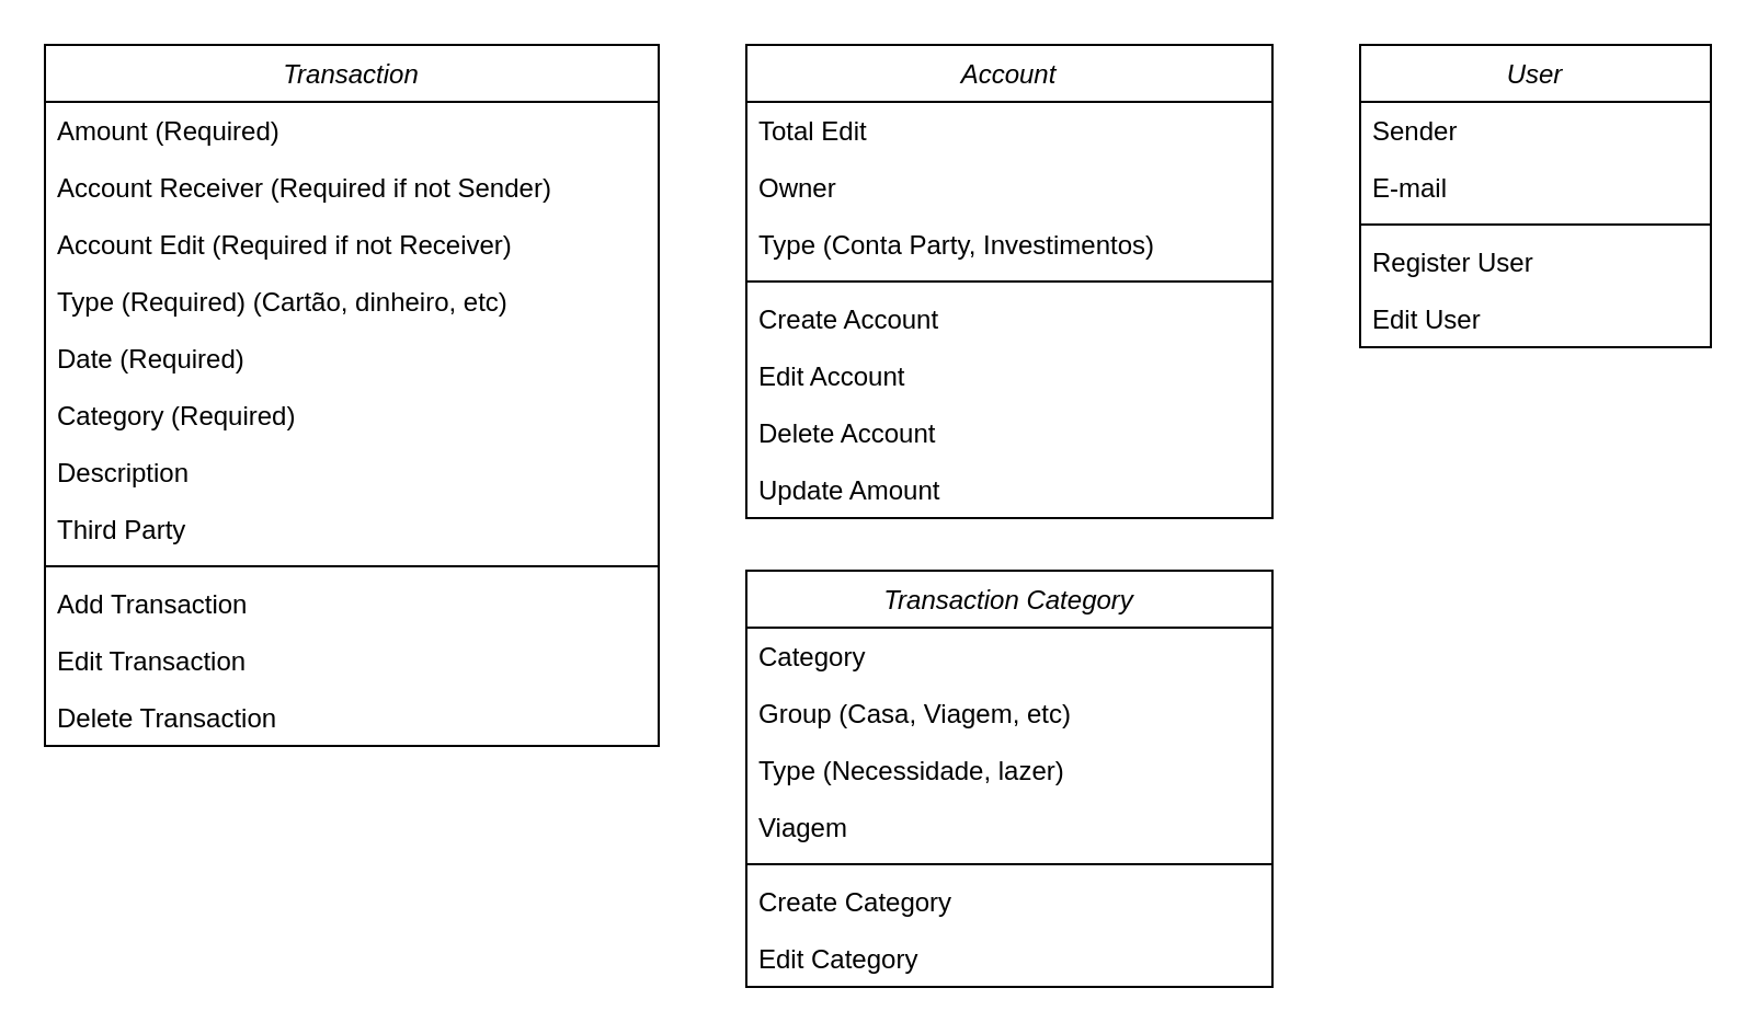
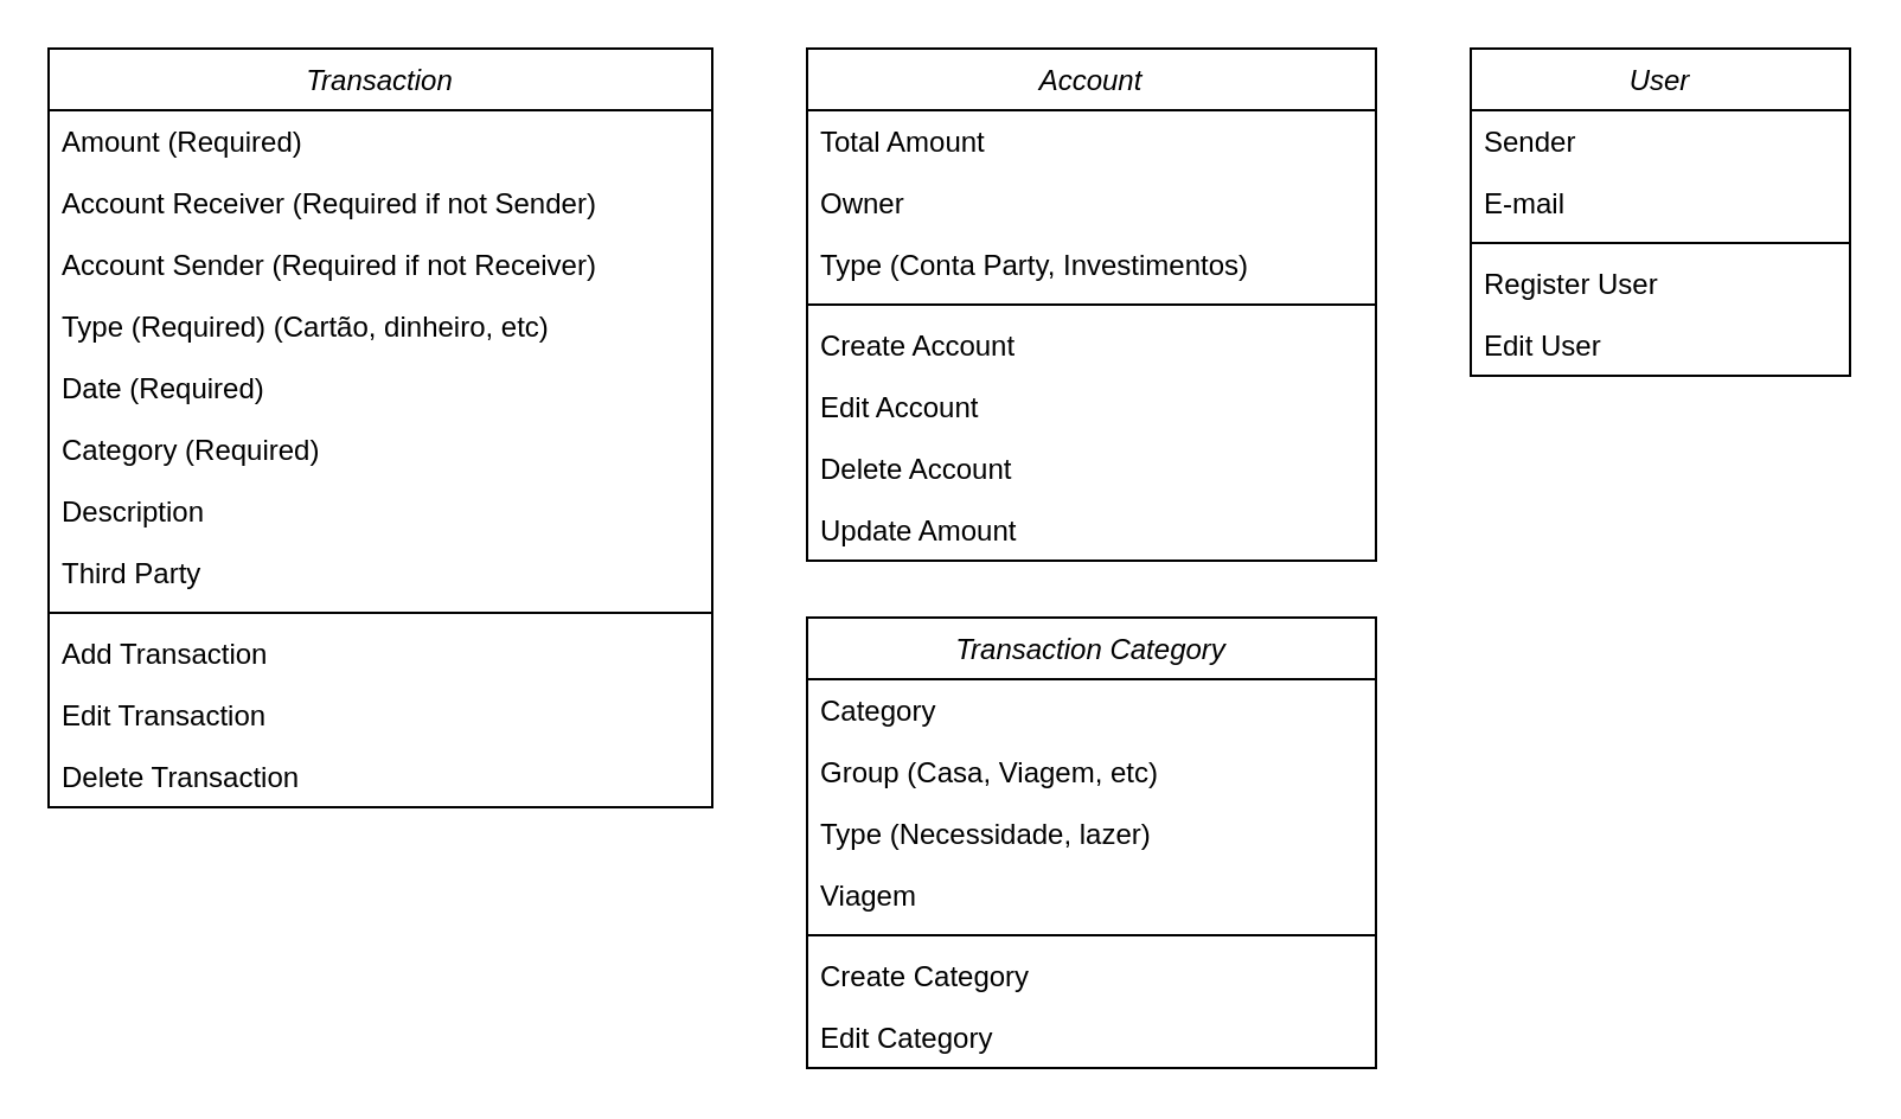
- <mxCell id="16" value="Total Edit" style="text;align=left;verticalAlign=top;spacingLeft=4;spacingRight=4;overflow=hidden;rotatable=0;points=[[0,0.5],[1,0.5]];portConstraint=eastwest;" parent="15" vertex="1"><mxGeometry y="26" width="240" height="26" as="geometry" /></mxCell>
+ <mxCell id="16" value="Total Amount" style="text;align=left;verticalAlign=top;spacingLeft=4;spacingRight=4;overflow=hidden;rotatable=0;points=[[0,0.5],[1,0.5]];portConstraint=eastwest;" parent="15" vertex="1"><mxGeometry y="26" width="240" height="26" as="geometry" /></mxCell>
- <mxCell id="5" value="Account Edit (Required if not Receiver)" style="text;align=left;verticalAlign=top;spacingLeft=4;spacingRight=4;overflow=hidden;rotatable=0;points=[[0,0.5],[1,0.5]];portConstraint=eastwest;rounded=0;shadow=0;html=0;" parent="2" vertex="1"><mxGeometry y="78" width="280" height="26" as="geometry" /></mxCell>
+ <mxCell id="5" value="Account Sender (Required if not Receiver)" style="text;align=left;verticalAlign=top;spacingLeft=4;spacingRight=4;overflow=hidden;rotatable=0;points=[[0,0.5],[1,0.5]];portConstraint=eastwest;rounded=0;shadow=0;html=0;" parent="2" vertex="1"><mxGeometry y="78" width="280" height="26" as="geometry" /></mxCell>
